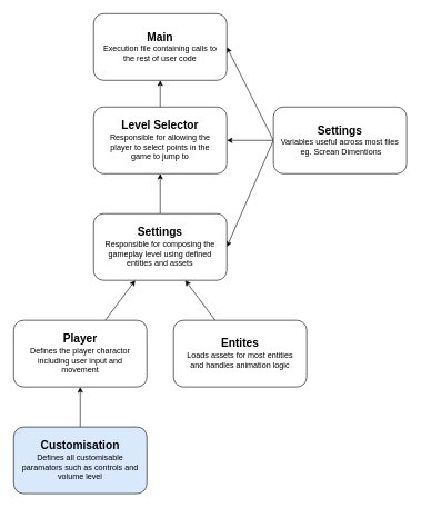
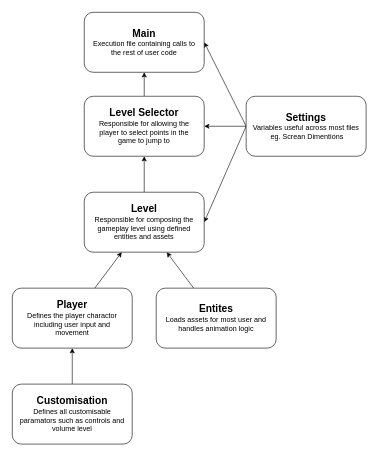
- <mxCell id="9" value="&lt;b&gt;&lt;font style=&quot;font-size: 17px;&quot;&gt;Settings&lt;/font&gt;&lt;br&gt;&lt;/b&gt;Responsible for composing the gameplay level using defined entities and assets" style="rounded=1;whiteSpace=wrap;html=1;spacing=10;spacingBottom=0;" vertex="1" parent="1"><mxGeometry x="140" y="320" width="200" height="100" as="geometry" /></mxCell>
+ <mxCell id="9" value="&lt;b&gt;&lt;font style=&quot;font-size: 17px;&quot;&gt;Level&lt;/font&gt;&lt;br&gt;&lt;/b&gt;Responsible for composing the gameplay level using defined entities and assets" style="rounded=1;whiteSpace=wrap;html=1;spacing=10;spacingBottom=0;" vertex="1" parent="1"><mxGeometry x="140" y="320" width="200" height="100" as="geometry" /></mxCell>
- <mxCell id="10" value="&lt;b&gt;&lt;font style=&quot;font-size: 17px;&quot;&gt;Entites&lt;/font&gt;&lt;br&gt;&lt;/b&gt;Loads assets for most entities and handles animation logic" style="rounded=1;whiteSpace=wrap;html=1;spacing=10;spacingBottom=0;" vertex="1" parent="1"><mxGeometry x="260" y="480" width="200" height="100" as="geometry" /></mxCell>
+ <mxCell id="10" value="&lt;b&gt;&lt;font style=&quot;font-size: 17px;&quot;&gt;Entites&lt;/font&gt;&lt;br&gt;&lt;/b&gt;Loads assets for most user and handles animation logic" style="rounded=1;whiteSpace=wrap;html=1;spacing=10;spacingBottom=0;" vertex="1" parent="1"><mxGeometry x="260" y="480" width="200" height="100" as="geometry" /></mxCell>
- <mxCell id="15" value="&lt;b&gt;&lt;font style=&quot;font-size: 17px;&quot;&gt;Customisation&lt;/font&gt;&lt;br&gt;&lt;/b&gt;Defines all customisable paramators such as controls and volume level" style="rounded=1;whiteSpace=wrap;html=1;spacing=10;spacingBottom=0;fillColor=#dae8fc;" vertex="1" parent="1"><mxGeometry x="20" y="640" width="200" height="100" as="geometry" /></mxCell>
+ <mxCell id="15" value="&lt;b&gt;&lt;font style=&quot;font-size: 17px;&quot;&gt;Customisation&lt;/font&gt;&lt;br&gt;&lt;/b&gt;Defines all customisable paramators such as controls and volume level" style="rounded=1;whiteSpace=wrap;html=1;spacing=10;spacingBottom=0;" vertex="1" parent="1"><mxGeometry x="20" y="640" width="200" height="100" as="geometry" /></mxCell>
